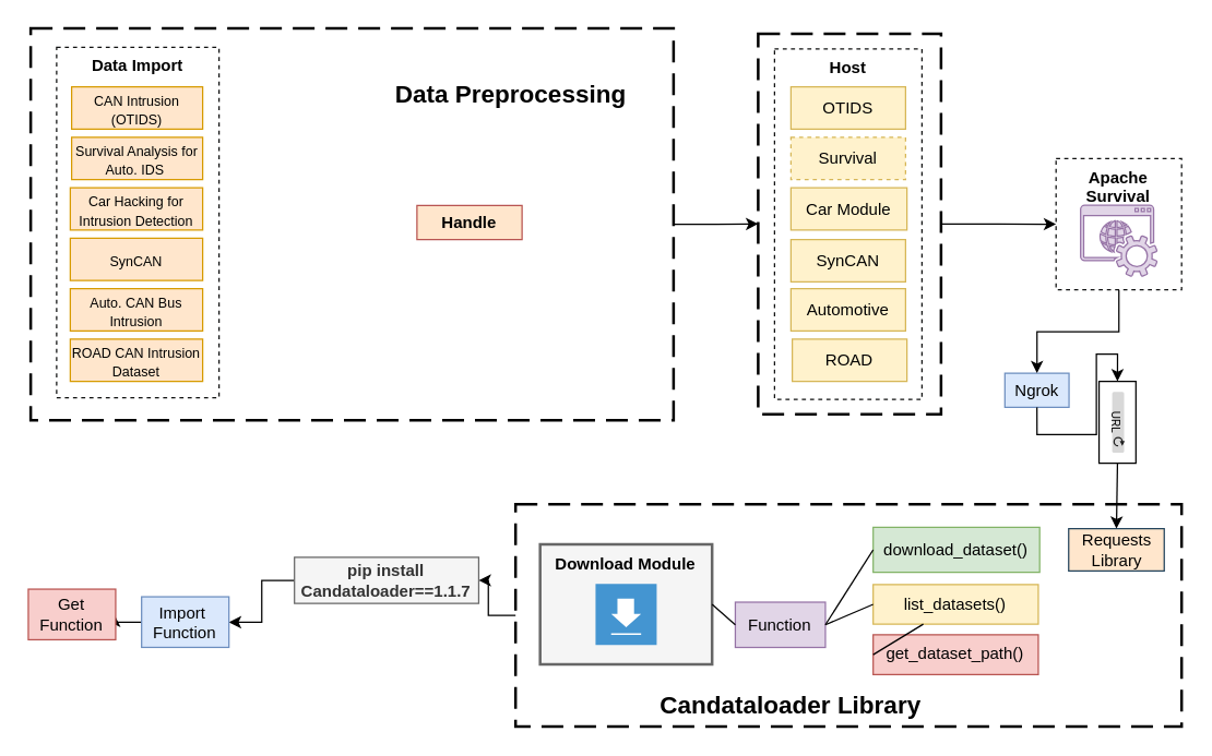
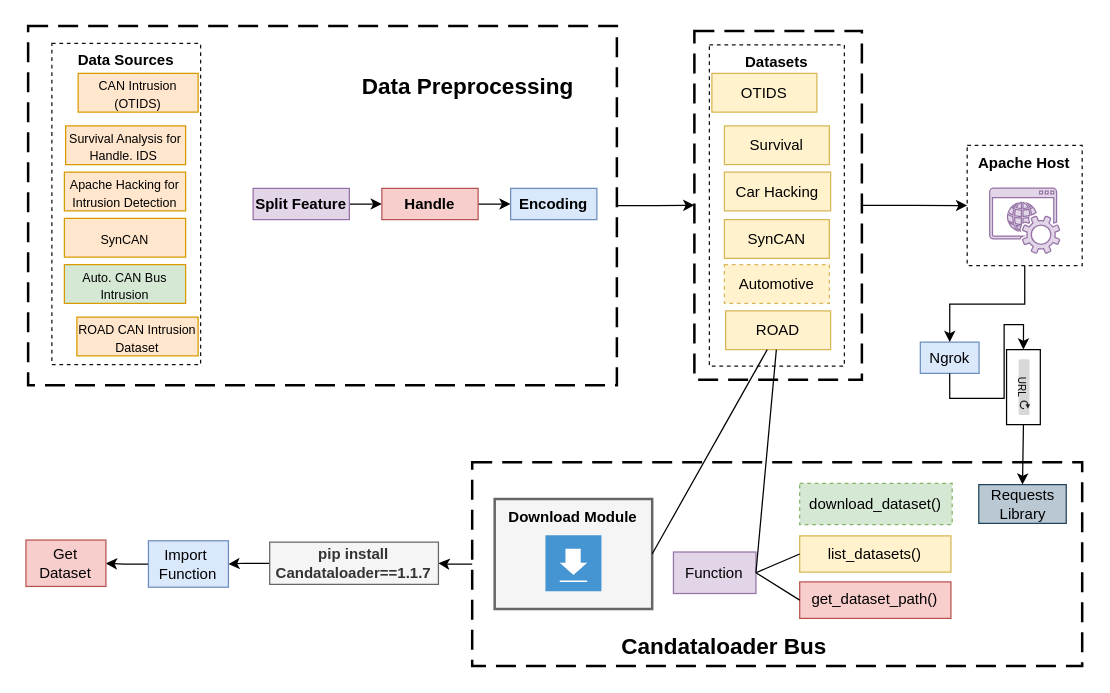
- <mxCell id="8" value="&lt;b&gt;&lt;font color=&quot;#000000&quot;&gt;Data Import&lt;/font&gt;&lt;/b&gt;" style="fillColor=none;strokeColor=#111212;dashed=1;verticalAlign=top;fontStyle=0;fontColor=#147EBA;whiteSpace=wrap;html=1;" parent="1" vertex="1"><mxGeometry x="41" y="34" width="119" height="257" as="geometry" /></mxCell>
+ <mxCell id="8" value="&lt;b&gt;&lt;font color=&quot;#000000&quot;&gt;Data Sources&lt;/font&gt;&lt;/b&gt;" style="fillColor=none;strokeColor=#111212;dashed=1;verticalAlign=top;fontStyle=0;fontColor=#147EBA;whiteSpace=wrap;html=1;" parent="1" vertex="1"><mxGeometry x="41" y="34" width="119" height="257" as="geometry" /></mxCell>
- <mxCell id="24" value="&lt;b&gt;&lt;font color=&quot;#000000&quot;&gt;Host&lt;/font&gt;&lt;/b&gt;" style="fillColor=none;strokeColor=#111212;dashed=1;verticalAlign=top;fontStyle=0;fontColor=#147EBA;whiteSpace=wrap;html=1;" parent="1" vertex="1"><mxGeometry x="567" y="35.25" width="108" height="257" as="geometry" /></mxCell>
+ <mxCell id="24" value="&lt;b&gt;&lt;font color=&quot;#000000&quot;&gt;Datasets&lt;/font&gt;&lt;/b&gt;" style="fillColor=none;strokeColor=#111212;dashed=1;verticalAlign=top;fontStyle=0;fontColor=#147EBA;whiteSpace=wrap;html=1;" parent="1" vertex="1"><mxGeometry x="567" y="35.25" width="108" height="257" as="geometry" /></mxCell>
- <mxCell id="9" value="&lt;p style=&quot;line-height: normal; margin-top: 0pt; margin-bottom: 0pt; direction: ltr; unicode-bidi: embed;&quot;&gt;&lt;font style=&quot;font-size: 10px;&quot;&gt;CAN Intrusion (OTIDS)&lt;/font&gt;&lt;/p&gt;" style="rounded=0;whiteSpace=wrap;html=1;fillColor=#ffe6cc;strokeColor=#d79b00;align=center;" parent="1" vertex="1"><mxGeometry x="52" y="63" width="96" height="31" as="geometry" /></mxCell>
+ <mxCell id="9" value="&lt;p style=&quot;line-height: normal; margin-top: 0pt; margin-bottom: 0pt; direction: ltr; unicode-bidi: embed;&quot;&gt;&lt;font style=&quot;font-size: 10px;&quot;&gt;CAN Intrusion (OTIDS)&lt;/font&gt;&lt;/p&gt;" style="rounded=0;whiteSpace=wrap;html=1;fillColor=#ffe6cc;strokeColor=#d79b00;align=center;" parent="1" vertex="1"><mxGeometry x="62" y="58" width="96" height="31" as="geometry" /></mxCell>
- <mxCell id="44" value="OTIDS" style="rounded=0;whiteSpace=wrap;html=1;fillColor=#fff2cc;strokeColor=#d6b656;" parent="1" vertex="1"><mxGeometry x="579" y="63" width="84" height="31" as="geometry" /></mxCell>
+ <mxCell id="44" value="OTIDS" style="rounded=0;whiteSpace=wrap;html=1;fillColor=#fff2cc;strokeColor=#d6b656;" parent="1" vertex="1"><mxGeometry x="569" y="58" width="84" height="31" as="geometry" /></mxCell>
- <mxCell id="25" value="Survival" style="rounded=0;whiteSpace=wrap;html=1;fillColor=#fff2cc;strokeColor=#d6b656;dashed=1;" parent="1" vertex="1"><mxGeometry x="579" y="100" width="84" height="31" as="geometry" /></mxCell>
+ <mxCell id="25" value="Survival" style="rounded=0;whiteSpace=wrap;html=1;fillColor=#fff2cc;strokeColor=#d6b656;" parent="1" vertex="1"><mxGeometry x="579" y="100" width="84" height="31" as="geometry" /></mxCell>
- <mxCell id="10" value="&lt;p style=&quot;line-height: normal; margin-top: 0pt; margin-bottom: 0pt; direction: ltr; unicode-bidi: embed;&quot;&gt;&lt;font style=&quot;font-size: 10px;&quot;&gt;Survival Analysis for Auto. IDS&amp;nbsp;&lt;/font&gt;&lt;/p&gt;" style="rounded=0;whiteSpace=wrap;html=1;fillColor=#ffe6cc;strokeColor=#d79b00;align=center;" parent="1" vertex="1"><mxGeometry x="52" y="100" width="96" height="31" as="geometry" /></mxCell>
+ <mxCell id="10" value="&lt;p style=&quot;line-height: normal; margin-top: 0pt; margin-bottom: 0pt; direction: ltr; unicode-bidi: embed;&quot;&gt;&lt;font style=&quot;font-size: 10px;&quot;&gt;Survival Analysis for Handle. IDS&amp;nbsp;&lt;/font&gt;&lt;/p&gt;" style="rounded=0;whiteSpace=wrap;html=1;fillColor=#ffe6cc;strokeColor=#d79b00;align=center;" parent="1" vertex="1"><mxGeometry x="52" y="100" width="96" height="31" as="geometry" /></mxCell>
- <mxCell id="6" value="&lt;font color=&quot;#000000&quot;&gt;&lt;b&gt;Apache Survival&lt;/b&gt;&lt;/font&gt;" style="fillColor=none;strokeColor=#111212;dashed=1;verticalAlign=top;fontStyle=0;fontColor=#147EBA;whiteSpace=wrap;html=1;" parent="1" vertex="1"><mxGeometry x="773.25" y="115.62" width="92" height="96.25" as="geometry" /></mxCell>
+ <mxCell id="6" value="&lt;font color=&quot;#000000&quot;&gt;&lt;b&gt;Apache Host&lt;/b&gt;&lt;/font&gt;" style="fillColor=none;strokeColor=#111212;dashed=1;verticalAlign=top;fontStyle=0;fontColor=#147EBA;whiteSpace=wrap;html=1;" parent="1" vertex="1"><mxGeometry x="773.25" y="115.62" width="92" height="96.25" as="geometry" /></mxCell>
- <mxCell id="11" value="&lt;p style=&quot;line-height: normal; margin-top: 0pt; margin-bottom: 0pt; direction: ltr; unicode-bidi: embed;&quot;&gt;&lt;font style=&quot;font-size: 10px;&quot;&gt;Car Hacking for Intrusion Detection&lt;/font&gt;&lt;/p&gt;" style="rounded=0;whiteSpace=wrap;html=1;fillColor=#ffe6cc;strokeColor=#d79b00;align=center;" parent="1" vertex="1"><mxGeometry x="51" y="137" width="97" height="31" as="geometry" /></mxCell>
+ <mxCell id="11" value="&lt;p style=&quot;line-height: normal; margin-top: 0pt; margin-bottom: 0pt; direction: ltr; unicode-bidi: embed;&quot;&gt;&lt;font style=&quot;font-size: 10px;&quot;&gt;Apache Hacking for Intrusion Detection&lt;/font&gt;&lt;/p&gt;" style="rounded=0;whiteSpace=wrap;html=1;fillColor=#ffe6cc;strokeColor=#d79b00;align=center;" parent="1" vertex="1"><mxGeometry x="51" y="137" width="97" height="31" as="geometry" /></mxCell>
- <mxCell id="26" value="Car Module" style="rounded=0;whiteSpace=wrap;html=1;fillColor=#fff2cc;strokeColor=#d6b656;" parent="1" vertex="1"><mxGeometry x="579" y="137" width="85" height="31" as="geometry" /></mxCell>
+ <mxCell id="26" value="Car Hacking" style="rounded=0;whiteSpace=wrap;html=1;fillColor=#fff2cc;strokeColor=#d6b656;" parent="1" vertex="1"><mxGeometry x="579" y="137" width="85" height="31" as="geometry" /></mxCell>
+ <mxCell id="16" value="&lt;b&gt;Split Feature&lt;/b&gt;" style="rounded=0;whiteSpace=wrap;html=1;fillColor=#e1d5e7;strokeColor=#9673a6;" parent="1" vertex="1"><mxGeometry x="202" y="150" width="77" height="25" as="geometry" /></mxCell>
+ <mxCell id="15" value="" style="edgeStyle=orthogonalEdgeStyle;rounded=0;orthogonalLoop=1;jettySize=auto;html=1;" parent="1" source="16" target="18" edge="1"><mxGeometry relative="1" as="geometry" /></mxCell>
- <mxCell id="18" value="&lt;b&gt;Handle&lt;/b&gt;" style="rounded=0;whiteSpace=wrap;html=1;fillColor=#ffe6cc;strokeColor=#b85450;" parent="1" vertex="1"><mxGeometry x="305" y="150" width="77" height="25" as="geometry" /></mxCell>
+ <mxCell id="18" value="&lt;b&gt;Handle&lt;/b&gt;" style="rounded=0;whiteSpace=wrap;html=1;fillColor=#f8cecc;strokeColor=#b85450;" parent="1" vertex="1"><mxGeometry x="305" y="150" width="77" height="25" as="geometry" /></mxCell>
+ <mxCell id="17" value="" style="edgeStyle=orthogonalEdgeStyle;rounded=0;orthogonalLoop=1;jettySize=auto;html=1;" parent="1" source="18" target="19" edge="1"><mxGeometry relative="1" as="geometry" /></mxCell>
+ <mxCell id="19" value="&lt;b&gt;Encoding&lt;/b&gt;" style="rounded=0;whiteSpace=wrap;html=1;fillColor=#dae8fc;strokeColor=#6c8ebf;" parent="1" vertex="1"><mxGeometry x="408" y="150" width="69" height="25" as="geometry" /></mxCell>
- <mxCell id="13" value="&lt;p style=&quot;line-height: normal; margin-top: 0pt; margin-bottom: 0pt; direction: ltr; unicode-bidi: embed;&quot;&gt;&lt;font style=&quot;font-size: 10px;&quot;&gt;Auto. CAN Bus Intrusion&lt;/font&gt;&lt;/p&gt;" style="rounded=0;whiteSpace=wrap;html=1;fillColor=#ffe6cc;strokeColor=#d79b00;align=center;" parent="1" vertex="1"><mxGeometry x="51" y="211" width="97" height="31" as="geometry" /></mxCell>
+ <mxCell id="13" value="&lt;p style=&quot;line-height: normal; margin-top: 0pt; margin-bottom: 0pt; direction: ltr; unicode-bidi: embed;&quot;&gt;&lt;font style=&quot;font-size: 10px;&quot;&gt;Auto. CAN Bus Intrusion&lt;/font&gt;&lt;/p&gt;" style="rounded=0;whiteSpace=wrap;html=1;fillColor=#d5e8d4;strokeColor=#d79b00;align=center;" parent="1" vertex="1"><mxGeometry x="51" y="211" width="97" height="31" as="geometry" /></mxCell>
- <mxCell id="28" value="Automotive" style="rounded=0;whiteSpace=wrap;html=1;fillColor=#fff2cc;strokeColor=#d6b656;" parent="1" vertex="1"><mxGeometry x="579" y="211" width="84" height="31" as="geometry" /></mxCell>
+ <mxCell id="28" value="Automotive" style="rounded=0;whiteSpace=wrap;html=1;fillColor=#fff2cc;strokeColor=#d6b656;dashed=1;" parent="1" vertex="1"><mxGeometry x="579" y="211" width="84" height="31" as="geometry" /></mxCell>
- <mxCell id="14" value="&lt;p style=&quot;line-height: normal; margin-top: 0pt; margin-bottom: 0pt; direction: ltr; unicode-bidi: embed;&quot;&gt;&lt;font style=&quot;font-size: 10px;&quot;&gt;ROAD CAN Intrusion Dataset&lt;/font&gt;&lt;/p&gt;" style="rounded=0;whiteSpace=wrap;html=1;fillColor=#ffe6cc;strokeColor=#d79b00;align=center;" parent="1" vertex="1"><mxGeometry x="51" y="248" width="97" height="31" as="geometry" /></mxCell>
+ <mxCell id="14" value="&lt;p style=&quot;line-height: normal; margin-top: 0pt; margin-bottom: 0pt; direction: ltr; unicode-bidi: embed;&quot;&gt;&lt;font style=&quot;font-size: 10px;&quot;&gt;ROAD CAN Intrusion Dataset&lt;/font&gt;&lt;/p&gt;" style="rounded=0;whiteSpace=wrap;html=1;fillColor=#ffe6cc;strokeColor=#d79b00;align=center;" parent="1" vertex="1"><mxGeometry x="61" y="253" width="97" height="31" as="geometry" /></mxCell>
- <mxCell id="35" value="download_dataset()" style="rounded=0;whiteSpace=wrap;html=1;fillColor=#d5e8d4;strokeColor=#82b366;" parent="1" vertex="1"><mxGeometry x="639.25" y="386" width="122" height="33" as="geometry" /></mxCell>
+ <mxCell id="35" value="download_dataset()" style="rounded=0;whiteSpace=wrap;html=1;fillColor=#d5e8d4;strokeColor=#82b366;dashed=1;" parent="1" vertex="1"><mxGeometry x="639.25" y="386" width="122" height="33" as="geometry" /></mxCell>
- <mxCell id="45" value="Requests Library" style="rounded=0;whiteSpace=wrap;html=1;fillColor=#ffe6cc;strokeColor=#23445d;" parent="1" vertex="1"><mxGeometry x="782.5" y="387" width="70" height="31" as="geometry" /></mxCell>
+ <mxCell id="45" value="Requests Library" style="rounded=0;whiteSpace=wrap;html=1;fillColor=#bac8d3;strokeColor=#23445d;" parent="1" vertex="1"><mxGeometry x="782.5" y="387" width="70" height="31" as="geometry" /></mxCell>
- <mxCell id="43" value="&lt;b&gt;pip install Candataloader==1.1.7&lt;/b&gt;" style="rounded=0;whiteSpace=wrap;html=1;fillColor=#f5f5f5;fontColor=#333333;strokeColor=#666666;" parent="1" vertex="1"><mxGeometry x="215.25" y="408" width="135" height="33.8" as="geometry" /></mxCell>
+ <mxCell id="43" value="&lt;b&gt;pip install Candataloader==1.1.7&lt;/b&gt;" style="rounded=0;whiteSpace=wrap;html=1;fillColor=#f5f5f5;fontColor=#333333;strokeColor=#666666;" parent="1" vertex="1"><mxGeometry x="215.25" y="433" width="135" height="33.8" as="geometry" /></mxCell>
- <mxCell id="37" value="" style="endArrow=none;html=1;rounded=0;exitX=1;exitY=0.5;exitDx=0;exitDy=0;entryX=0;entryY=0.5;entryDx=0;entryDy=0;" parent="1" source="36" target="35" edge="1"><mxGeometry width="50" height="50" relative="1" as="geometry"><mxPoint x="514.25" y="298" as="sourcePoint" /><mxPoint x="564.25" y="248" as="targetPoint" /></mxGeometry></mxCell>
+ <mxCell id="37" value="" style="endArrow=none;html=1;rounded=0;exitX=1;exitY=0.5;exitDx=0;exitDy=0;" parent="1" source="36" target="29" edge="1"><mxGeometry width="50" height="50" relative="1" as="geometry"><mxPoint x="514.25" y="298" as="sourcePoint" /><mxPoint x="564.25" y="248" as="targetPoint" /></mxGeometry></mxCell>
- <mxCell id="49" value="Get Function" style="rounded=0;whiteSpace=wrap;html=1;fillColor=#f8cecc;strokeColor=#b85450;" parent="1" vertex="1"><mxGeometry x="20.25" y="431.35" width="64" height="37.1" as="geometry" /></mxCell>
+ <mxCell id="49" value="Get Dataset" style="rounded=0;whiteSpace=wrap;html=1;fillColor=#f8cecc;strokeColor=#b85450;" parent="1" vertex="1"><mxGeometry x="20.25" y="431.35" width="64" height="37.1" as="geometry" /></mxCell>
- <mxCell id="46" value="" style="endArrow=none;html=1;rounded=0;entryX=0;entryY=0.5;entryDx=0;entryDy=0;exitX=1;exitY=0.5;exitDx=0;exitDy=0;" parent="1" source="3" target="36" edge="1"><mxGeometry width="50" height="50" relative="1" as="geometry"><mxPoint x="485.25" y="352" as="sourcePoint" /><mxPoint x="535.25" y="302" as="targetPoint" /></mxGeometry></mxCell>
+ <mxCell id="46" value="" style="endArrow=none;html=1;rounded=0;exitX=1;exitY=0.5;exitDx=0;exitDy=0;" parent="1" source="3" target="29" edge="1"><mxGeometry width="50" height="50" relative="1" as="geometry"><mxPoint x="485.25" y="352" as="sourcePoint" /><mxPoint x="535.25" y="302" as="targetPoint" /></mxGeometry></mxCell>
- <mxCell id="48" value="Import&amp;nbsp; Function" style="rounded=0;whiteSpace=wrap;html=1;fillColor=#dae8fc;strokeColor=#6c8ebf;" parent="1" vertex="1"><mxGeometry x="103.25" y="436.95" width="64" height="37.1" as="geometry" /></mxCell>
+ <mxCell id="48" value="Import&amp;nbsp; Function" style="rounded=0;whiteSpace=wrap;html=1;fillColor=#dae8fc;strokeColor=#6c8ebf;" parent="1" vertex="1"><mxGeometry x="118.25" y="431.95" width="64" height="37.1" as="geometry" /></mxCell>
- <mxCell id="39" value="" style="endArrow=none;html=1;rounded=0;exitX=0;exitY=0.5;exitDx=0;exitDy=0;" parent="1" source="33" target="34" edge="1"><mxGeometry width="50" height="50" relative="1" as="geometry"><mxPoint x="514.25" y="298" as="sourcePoint" /><mxPoint x="564.25" y="248" as="targetPoint" /></mxGeometry></mxCell>
+ <mxCell id="39" value="" style="endArrow=none;html=1;rounded=0;entryX=1;entryY=0.5;entryDx=0;entryDy=0;exitX=0;exitY=0.5;exitDx=0;exitDy=0;" parent="1" source="33" target="36" edge="1"><mxGeometry width="50" height="50" relative="1" as="geometry"><mxPoint x="514.25" y="298" as="sourcePoint" /><mxPoint x="564.25" y="248" as="targetPoint" /></mxGeometry></mxCell>
- <mxCell id="41" value="&lt;font style=&quot;font-size: 18px;&quot;&gt;&lt;b style=&quot;&quot;&gt;Candataloader Library&lt;/b&gt;&lt;/font&gt;" style="text;html=1;strokeColor=none;fillColor=none;align=center;verticalAlign=middle;whiteSpace=wrap;rounded=0;" parent="1" vertex="1"><mxGeometry x="473.25" y="502" width="212" height="30" as="geometry" /></mxCell>
+ <mxCell id="41" value="&lt;font style=&quot;font-size: 18px;&quot;&gt;&lt;b style=&quot;&quot;&gt;Candataloader Bus&lt;/b&gt;&lt;/font&gt;" style="text;html=1;strokeColor=none;fillColor=none;align=center;verticalAlign=middle;whiteSpace=wrap;rounded=0;" parent="1" vertex="1"><mxGeometry x="473.25" y="502" width="212" height="30" as="geometry" /></mxCell>
